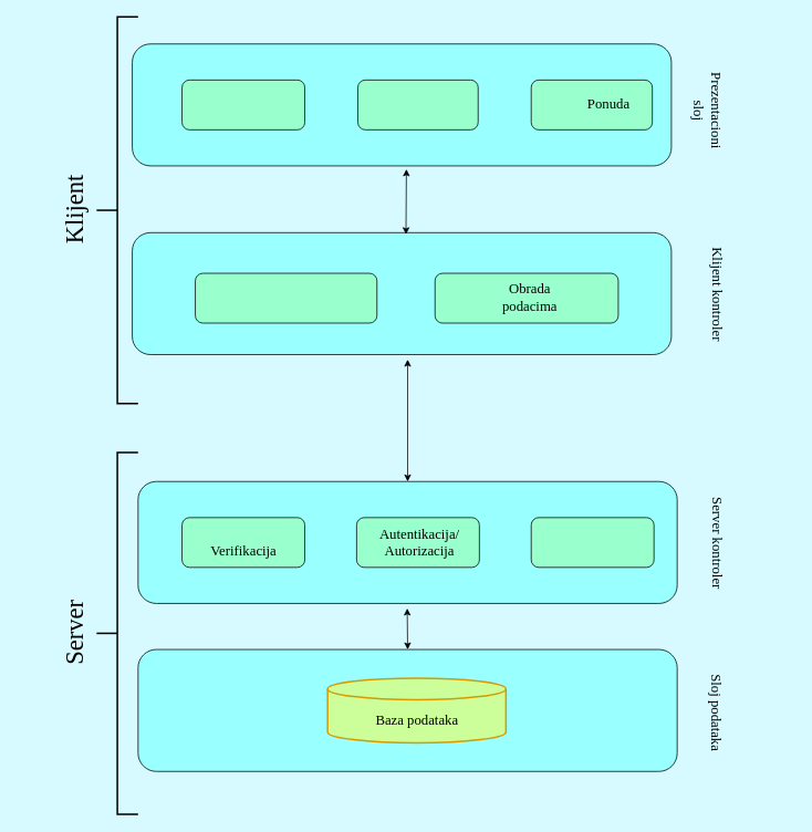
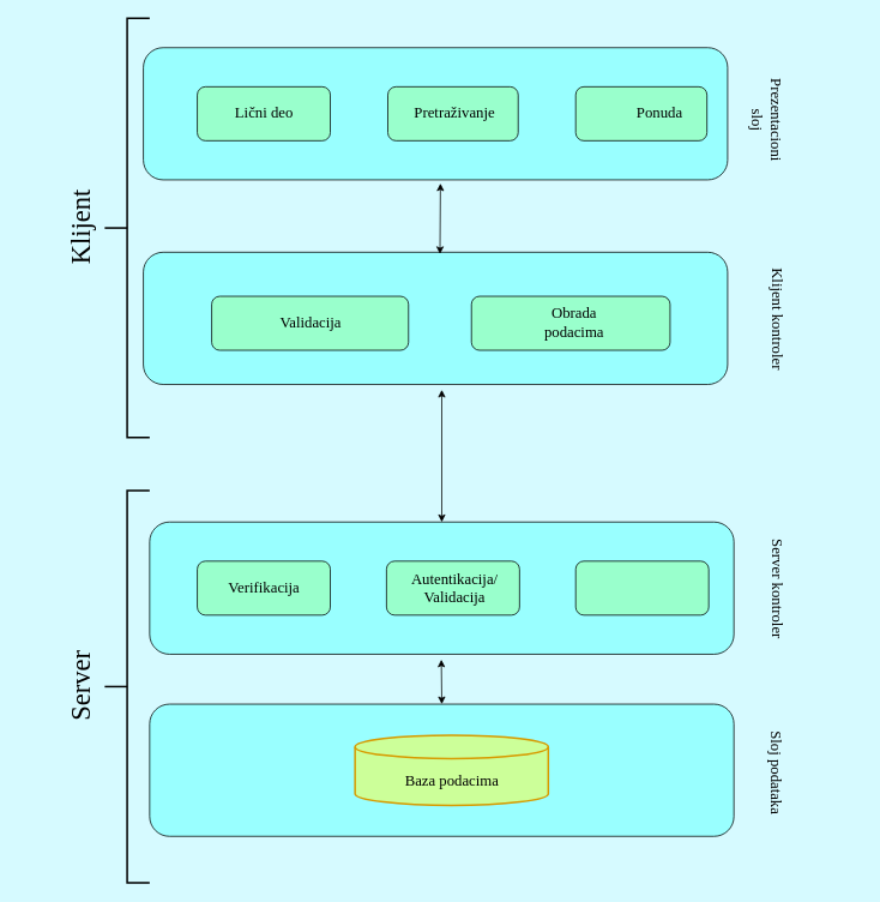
+ <mxCell id="13" value="&lt;div&gt;Lični deo&lt;/div&gt;" style="text;html=1;resizable=0;autosize=1;align=center;verticalAlign=middle;points=[];fillColor=none;strokeColor=none;rounded=0;shadow=0;glass=0;comic=0;fontFamily=Lucida Console;fontSize=17;" parent="1" vertex="1"><mxGeometry x="242" y="114" width="102" height="24" as="geometry" /></mxCell>
+ <mxCell id="14" value="Pretraživanje" style="text;html=1;resizable=0;autosize=1;align=center;verticalAlign=middle;points=[];fillColor=none;strokeColor=none;rounded=0;shadow=0;glass=0;comic=0;fontFamily=Lucida Console;fontSize=17;" parent="1" vertex="1"><mxGeometry x="433" y="114" width="143" height="24" as="geometry" /></mxCell>
+ <mxCell id="17" value="Validacija" style="text;html=1;resizable=0;autosize=1;align=center;verticalAlign=middle;points=[];fillColor=none;strokeColor=none;rounded=0;shadow=0;glass=0;comic=0;fontFamily=Lucida Console;fontSize=17;" parent="1" vertex="1"><mxGeometry x="288" y="347" width="113" height="24" as="geometry" /></mxCell>
- <mxCell id="21" value="&lt;div&gt;Autentikacija/&lt;/div&gt;&lt;div&gt;Autorizacija&lt;br&gt;&lt;/div&gt;" style="text;html=1;resizable=0;autosize=1;align=center;verticalAlign=middle;points=[];fillColor=none;strokeColor=none;rounded=0;shadow=0;glass=0;comic=0;fontFamily=Lucida Console;fontSize=17;" parent="1" vertex="1"><mxGeometry x="427.5" y="631.5" width="154" height="44" as="geometry" /></mxCell>
+ <mxCell id="21" value="&lt;div&gt;Autentikacija/&lt;/div&gt;&lt;div&gt;Validacija&lt;br&gt;&lt;/div&gt;" style="text;html=1;resizable=0;autosize=1;align=center;verticalAlign=middle;points=[];fillColor=none;strokeColor=none;rounded=0;shadow=0;glass=0;comic=0;fontFamily=Lucida Console;fontSize=17;" parent="1" vertex="1"><mxGeometry x="427.5" y="631.5" width="154" height="44" as="geometry" /></mxCell>
- <mxCell id="19" value="Verifikacija" style="text;html=1;resizable=0;autosize=1;align=center;verticalAlign=middle;points=[];fillColor=none;strokeColor=none;rounded=0;shadow=0;glass=0;comic=0;fontFamily=Lucida Console;fontSize=17;" parent="1" vertex="1"><mxGeometry x="226.5" y="651.5" width="133" height="24" as="geometry" /></mxCell>
+ <mxCell id="19" value="Verifikacija" style="text;html=1;resizable=0;autosize=1;align=center;verticalAlign=middle;points=[];fillColor=none;strokeColor=none;rounded=0;shadow=0;glass=0;comic=0;fontFamily=Lucida Console;fontSize=17;" parent="1" vertex="1"><mxGeometry x="226.5" y="641.5" width="133" height="24" as="geometry" /></mxCell>
- <mxCell id="11" value="Baza podataka" style="text;html=1;resizable=0;autosize=1;align=center;verticalAlign=middle;points=[];fillColor=none;strokeColor=none;rounded=0;shadow=0;glass=0;comic=0;fontFamily=Lucida Console;fontSize=17;" parent="1" vertex="1"><mxGeometry x="430.5" y="856" width="143" height="24" as="geometry" /></mxCell>
+ <mxCell id="11" value="Baza podacima" style="text;html=1;resizable=0;autosize=1;align=center;verticalAlign=middle;points=[];fillColor=none;strokeColor=none;rounded=0;shadow=0;glass=0;comic=0;fontFamily=Lucida Console;fontSize=17;" parent="1" vertex="1"><mxGeometry x="430.5" y="856" width="143" height="24" as="geometry" /></mxCell>
